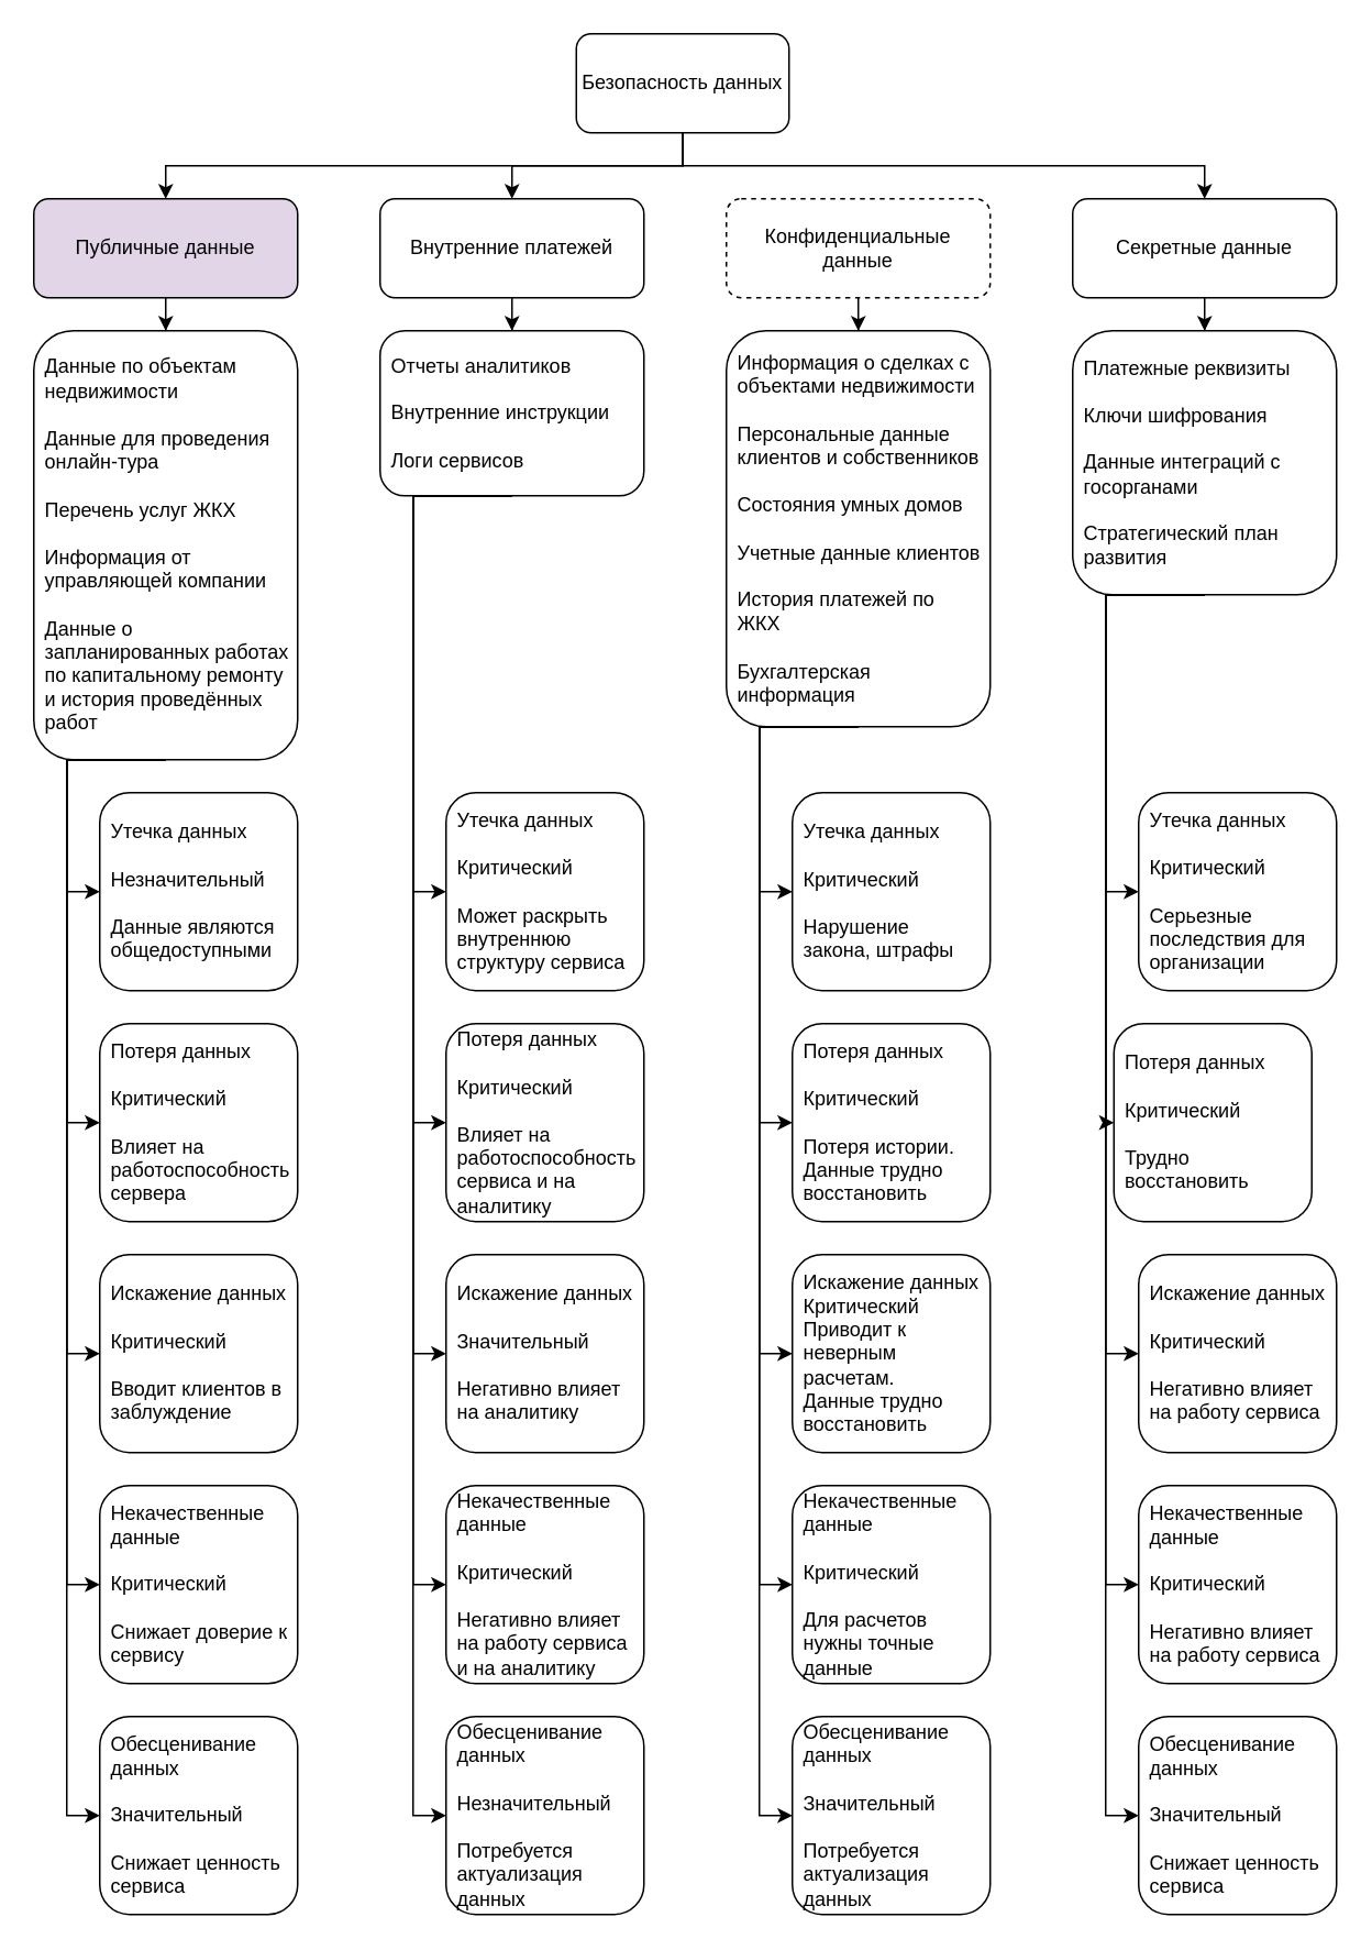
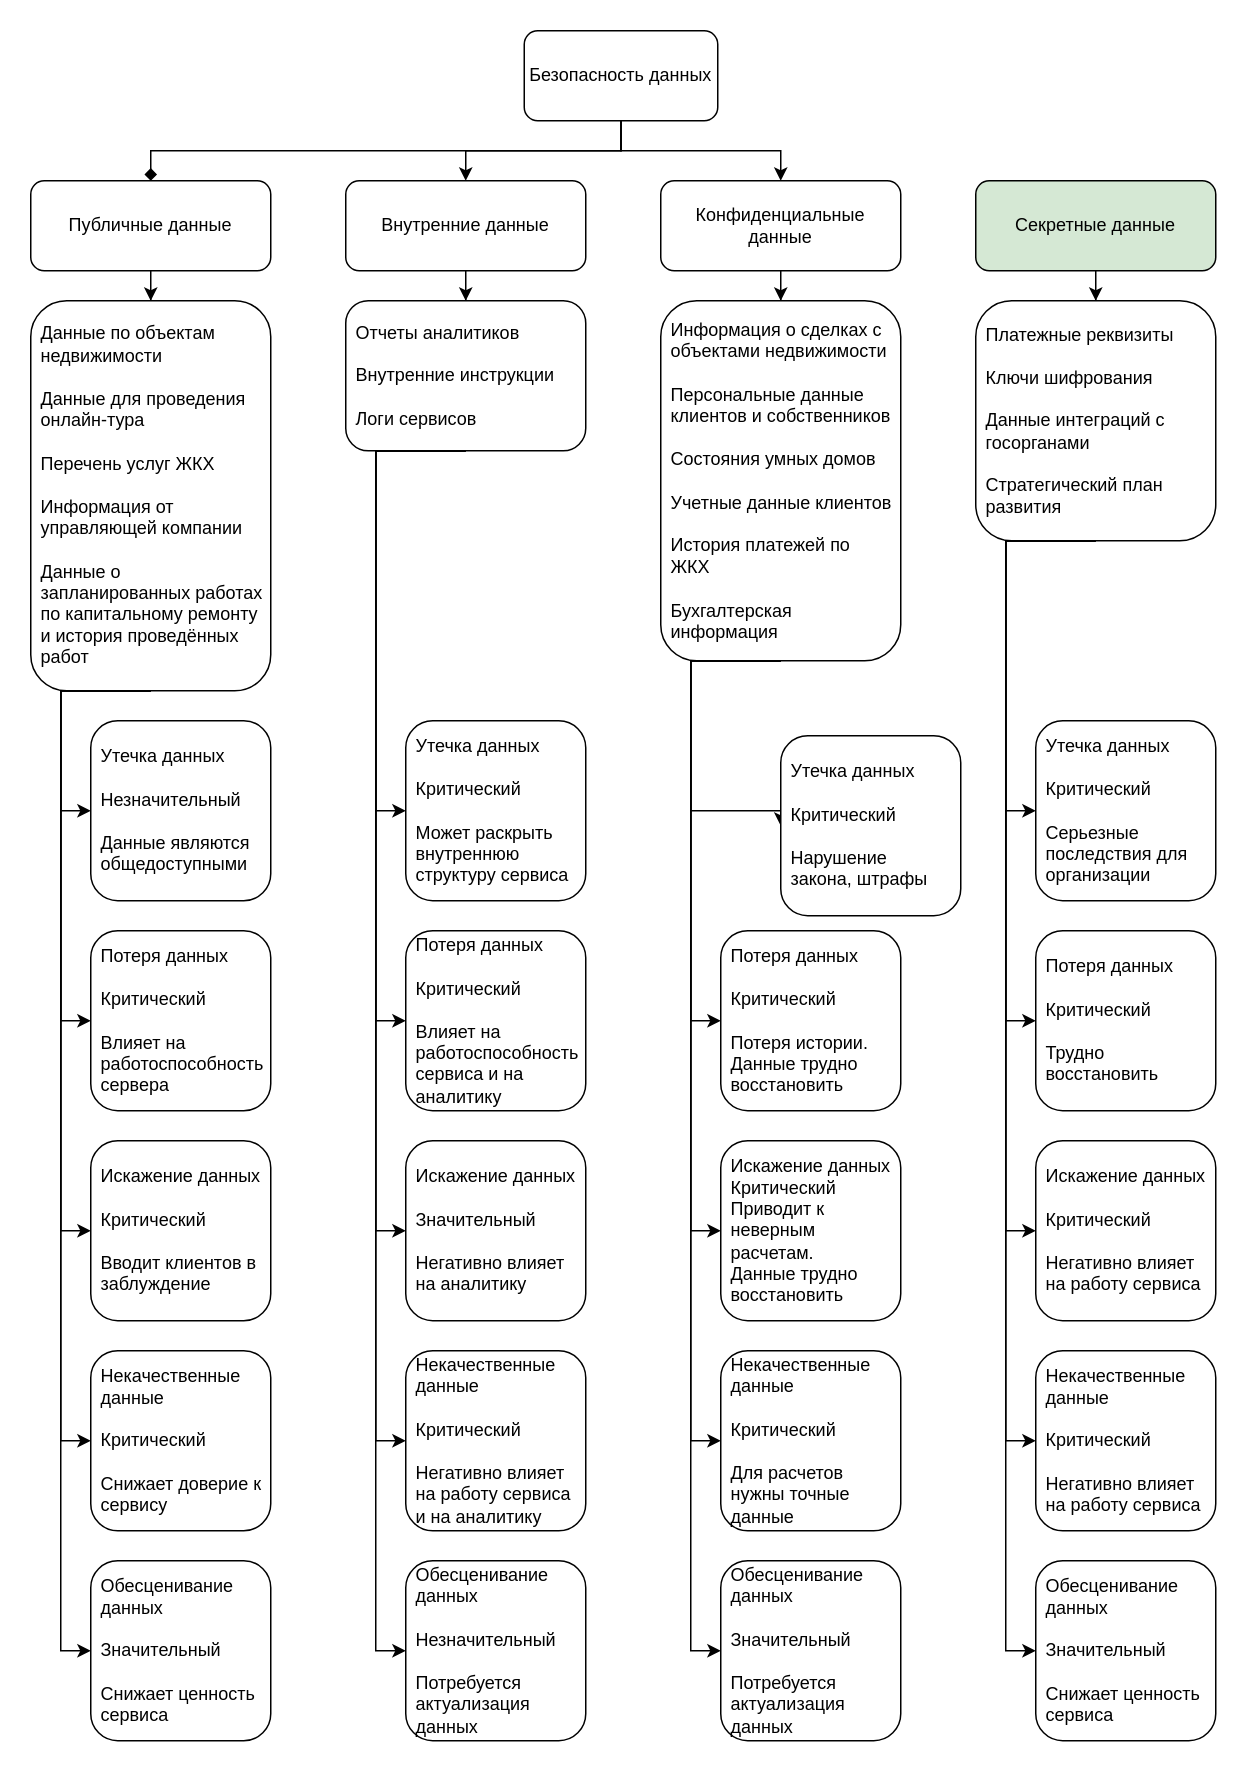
- <mxCell id="3" style="edgeStyle=orthogonalEdgeStyle;rounded=0;orthogonalLoop=1;jettySize=auto;html=1;exitX=0.5;exitY=1;exitDx=0;exitDy=0;entryX=0.5;entryY=0;entryDx=0;entryDy=0;" parent="1" source="6" target="14" edge="1"><mxGeometry relative="1" as="geometry"><Array as="points"><mxPoint x="414" y="100" /><mxPoint x="730" y="100" /></Array></mxGeometry></mxCell>
+ <mxCell id="5" style="edgeStyle=orthogonalEdgeStyle;rounded=0;orthogonalLoop=1;jettySize=auto;html=1;entryX=0.5;entryY=0;entryDx=0;entryDy=0;exitX=0.5;exitY=1;exitDx=0;exitDy=0;" parent="1" source="6" target="12" edge="1"><mxGeometry relative="1" as="geometry" /></mxCell>
- <mxCell id="2" style="edgeStyle=orthogonalEdgeStyle;rounded=0;orthogonalLoop=1;jettySize=auto;html=1;entryX=0.5;entryY=0;entryDx=0;entryDy=0;exitX=0.5;exitY=1;exitDx=0;exitDy=0;" parent="1" source="6" target="8" edge="1"><mxGeometry relative="1" as="geometry"><Array as="points"><mxPoint x="414" y="100" /><mxPoint x="100" y="100" /></Array></mxGeometry></mxCell>
+ <mxCell id="2" style="edgeStyle=orthogonalEdgeStyle;rounded=0;orthogonalLoop=1;jettySize=auto;html=1;entryX=0.5;entryY=0;entryDx=0;entryDy=0;exitX=0.5;exitY=1;exitDx=0;exitDy=0;endArrow=diamond;" parent="1" source="6" target="8" edge="1"><mxGeometry relative="1" as="geometry"><Array as="points"><mxPoint x="414" y="100" /><mxPoint x="100" y="100" /></Array></mxGeometry></mxCell>
- <mxCell id="8" value="Публичные данные" style="rounded=1;whiteSpace=wrap;html=1;fillColor=#e1d5e7;" parent="1" vertex="1"><mxGeometry x="20" y="120" width="160" height="60" as="geometry" /></mxCell>
+ <mxCell id="8" value="Публичные данные" style="rounded=1;whiteSpace=wrap;html=1;" parent="1" vertex="1"><mxGeometry x="20" y="120" width="160" height="60" as="geometry" /></mxCell>
- <mxCell id="10" value="Внутренние платежей" style="rounded=1;whiteSpace=wrap;html=1;" parent="1" vertex="1"><mxGeometry x="230" y="120" width="160" height="60" as="geometry" /></mxCell>
+ <mxCell id="10" value="Внутренние данные" style="rounded=1;whiteSpace=wrap;html=1;" parent="1" vertex="1"><mxGeometry x="230" y="120" width="160" height="60" as="geometry" /></mxCell>
- <mxCell id="12" value="Конфиденциальные данные" style="rounded=1;whiteSpace=wrap;html=1;dashed=1;" parent="1" vertex="1"><mxGeometry x="440" y="120" width="160" height="60" as="geometry" /></mxCell>
+ <mxCell id="12" value="Конфиденциальные данные" style="rounded=1;whiteSpace=wrap;html=1;" parent="1" vertex="1"><mxGeometry x="440" y="120" width="160" height="60" as="geometry" /></mxCell>
- <mxCell id="14" value="Секретные данные" style="rounded=1;whiteSpace=wrap;html=1;" parent="1" vertex="1"><mxGeometry x="650" y="120" width="160" height="60" as="geometry" /></mxCell>
+ <mxCell id="14" value="Секретные данные" style="rounded=1;whiteSpace=wrap;html=1;fillColor=#d5e8d4;" parent="1" vertex="1"><mxGeometry x="650" y="120" width="160" height="60" as="geometry" /></mxCell>
- <mxCell id="50" value="Утечка данных&lt;div&gt;&lt;br&gt;&lt;div&gt;Критический&lt;/div&gt;&lt;div&gt;&lt;br&gt;&lt;div&gt;Нарушение закона, штрафы&lt;/div&gt;&lt;/div&gt;&lt;/div&gt;" style="rounded=1;whiteSpace=wrap;html=1;align=left;spacingLeft=5;spacingRight=5;" parent="1" vertex="1"><mxGeometry x="480" y="480" width="120" height="120" as="geometry" /></mxCell>
+ <mxCell id="50" value="Утечка данных&lt;div&gt;&lt;br&gt;&lt;div&gt;Критический&lt;/div&gt;&lt;div&gt;&lt;br&gt;&lt;div&gt;Нарушение закона, штрафы&lt;/div&gt;&lt;/div&gt;&lt;/div&gt;" style="rounded=1;whiteSpace=wrap;html=1;align=left;spacingLeft=5;spacingRight=5;" parent="1" vertex="1"><mxGeometry x="520" y="490" width="120" height="120" as="geometry" /></mxCell>
- <mxCell id="56" value="Потеря данных&lt;div&gt;&lt;br&gt;&lt;div&gt;&lt;span style=&quot;background-color: transparent; color: light-dark(rgb(0, 0, 0), rgb(255, 255, 255));&quot;&gt;Критический&lt;/span&gt;&lt;/div&gt;&lt;div&gt;&lt;span style=&quot;background-color: transparent; color: light-dark(rgb(0, 0, 0), rgb(255, 255, 255));&quot;&gt;&lt;br&gt;&lt;/span&gt;&lt;/div&gt;&lt;div&gt;Трудно восстановить&lt;/div&gt;&lt;/div&gt;" style="rounded=1;whiteSpace=wrap;html=1;align=left;spacingLeft=5;spacingRight=5;" parent="1" vertex="1"><mxGeometry x="675" y="620" width="120" height="120" as="geometry" /></mxCell>
+ <mxCell id="56" value="Потеря данных&lt;div&gt;&lt;br&gt;&lt;div&gt;&lt;span style=&quot;background-color: transparent; color: light-dark(rgb(0, 0, 0), rgb(255, 255, 255));&quot;&gt;Критический&lt;/span&gt;&lt;/div&gt;&lt;div&gt;&lt;span style=&quot;background-color: transparent; color: light-dark(rgb(0, 0, 0), rgb(255, 255, 255));&quot;&gt;&lt;br&gt;&lt;/span&gt;&lt;/div&gt;&lt;div&gt;Трудно восстановить&lt;/div&gt;&lt;/div&gt;" style="rounded=1;whiteSpace=wrap;html=1;align=left;spacingLeft=5;spacingRight=5;" parent="1" vertex="1"><mxGeometry x="690" y="620" width="120" height="120" as="geometry" /></mxCell>
